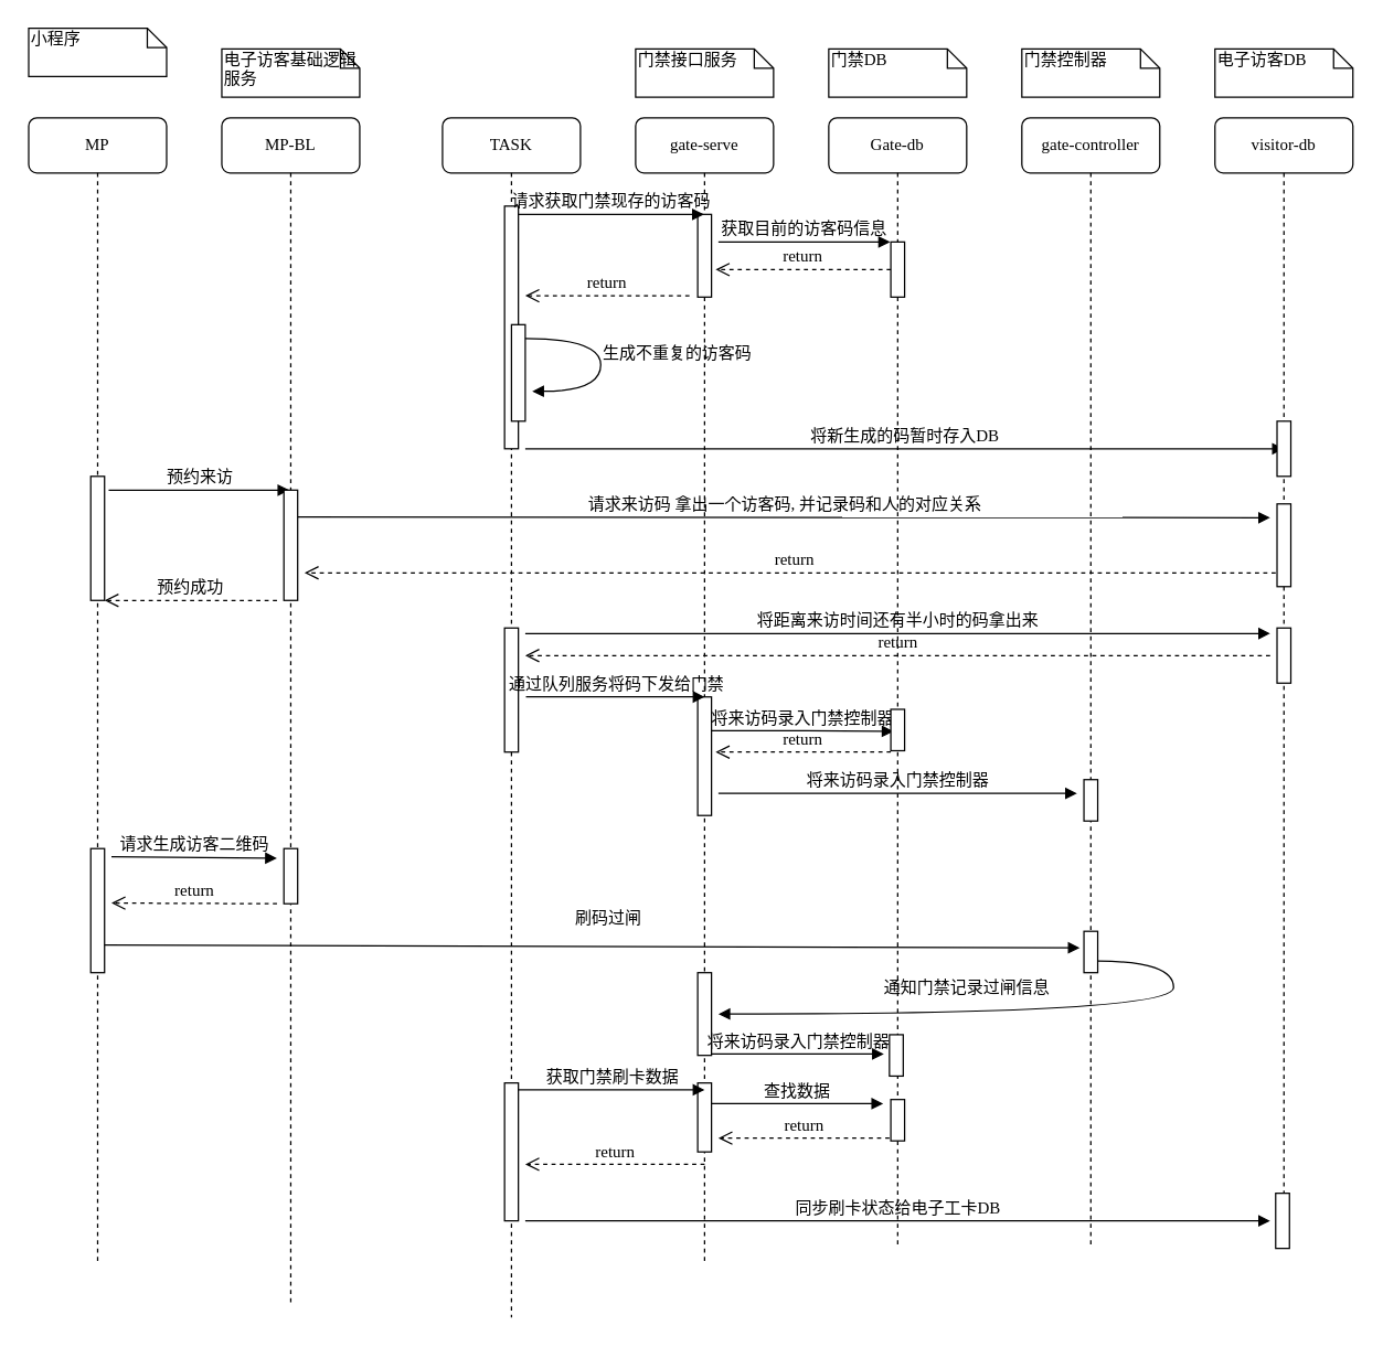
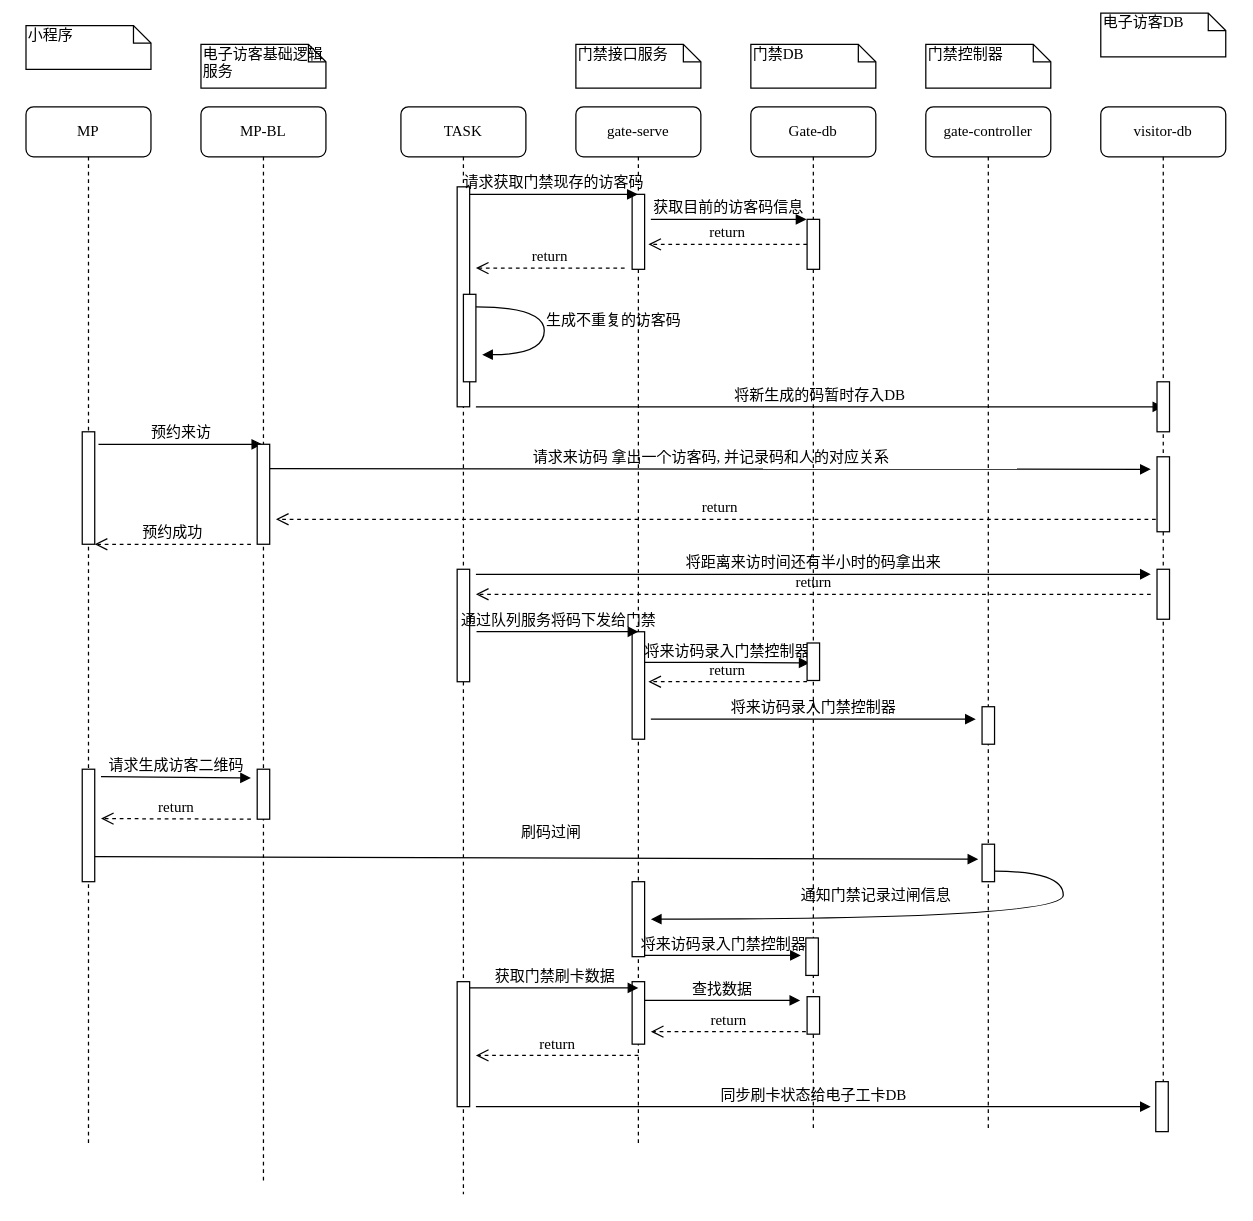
- <mxCell id="22" value="&lt;span style=&quot;text-align: center&quot;&gt;电子访客DB&lt;/span&gt;" style="shape=note;whiteSpace=wrap;html=1;size=14;verticalAlign=top;align=left;spacingTop=-6;rounded=0;shadow=0;comic=0;labelBackgroundColor=none;strokeWidth=1;fontFamily=Verdana;fontSize=12" parent="1" vertex="1"><mxGeometry x="880" y="35" width="100" height="35" as="geometry" /></mxCell>
+ <mxCell id="22" value="&lt;span style=&quot;text-align: center&quot;&gt;电子访客DB&lt;/span&gt;" style="shape=note;whiteSpace=wrap;html=1;size=14;verticalAlign=top;align=left;spacingTop=-6;rounded=0;shadow=0;comic=0;labelBackgroundColor=none;strokeWidth=1;fontFamily=Verdana;fontSize=12" parent="1" vertex="1"><mxGeometry x="880" y="10" width="100" height="35" as="geometry" /></mxCell>
